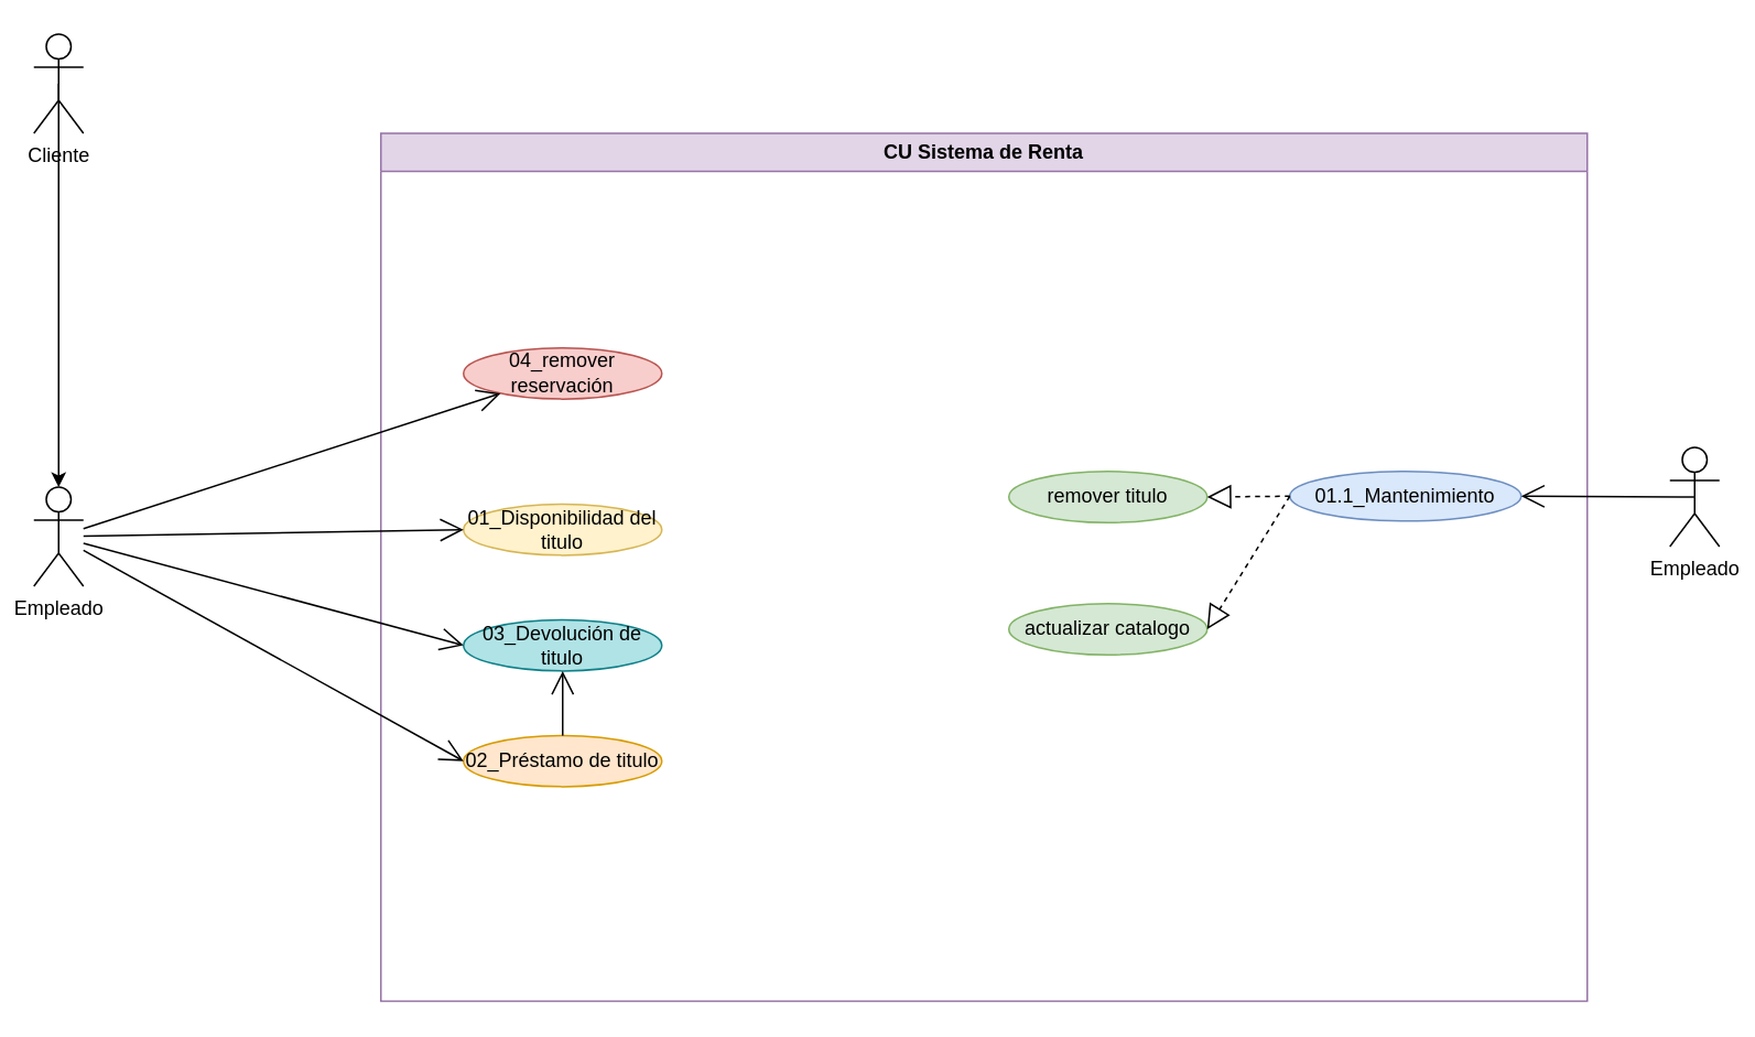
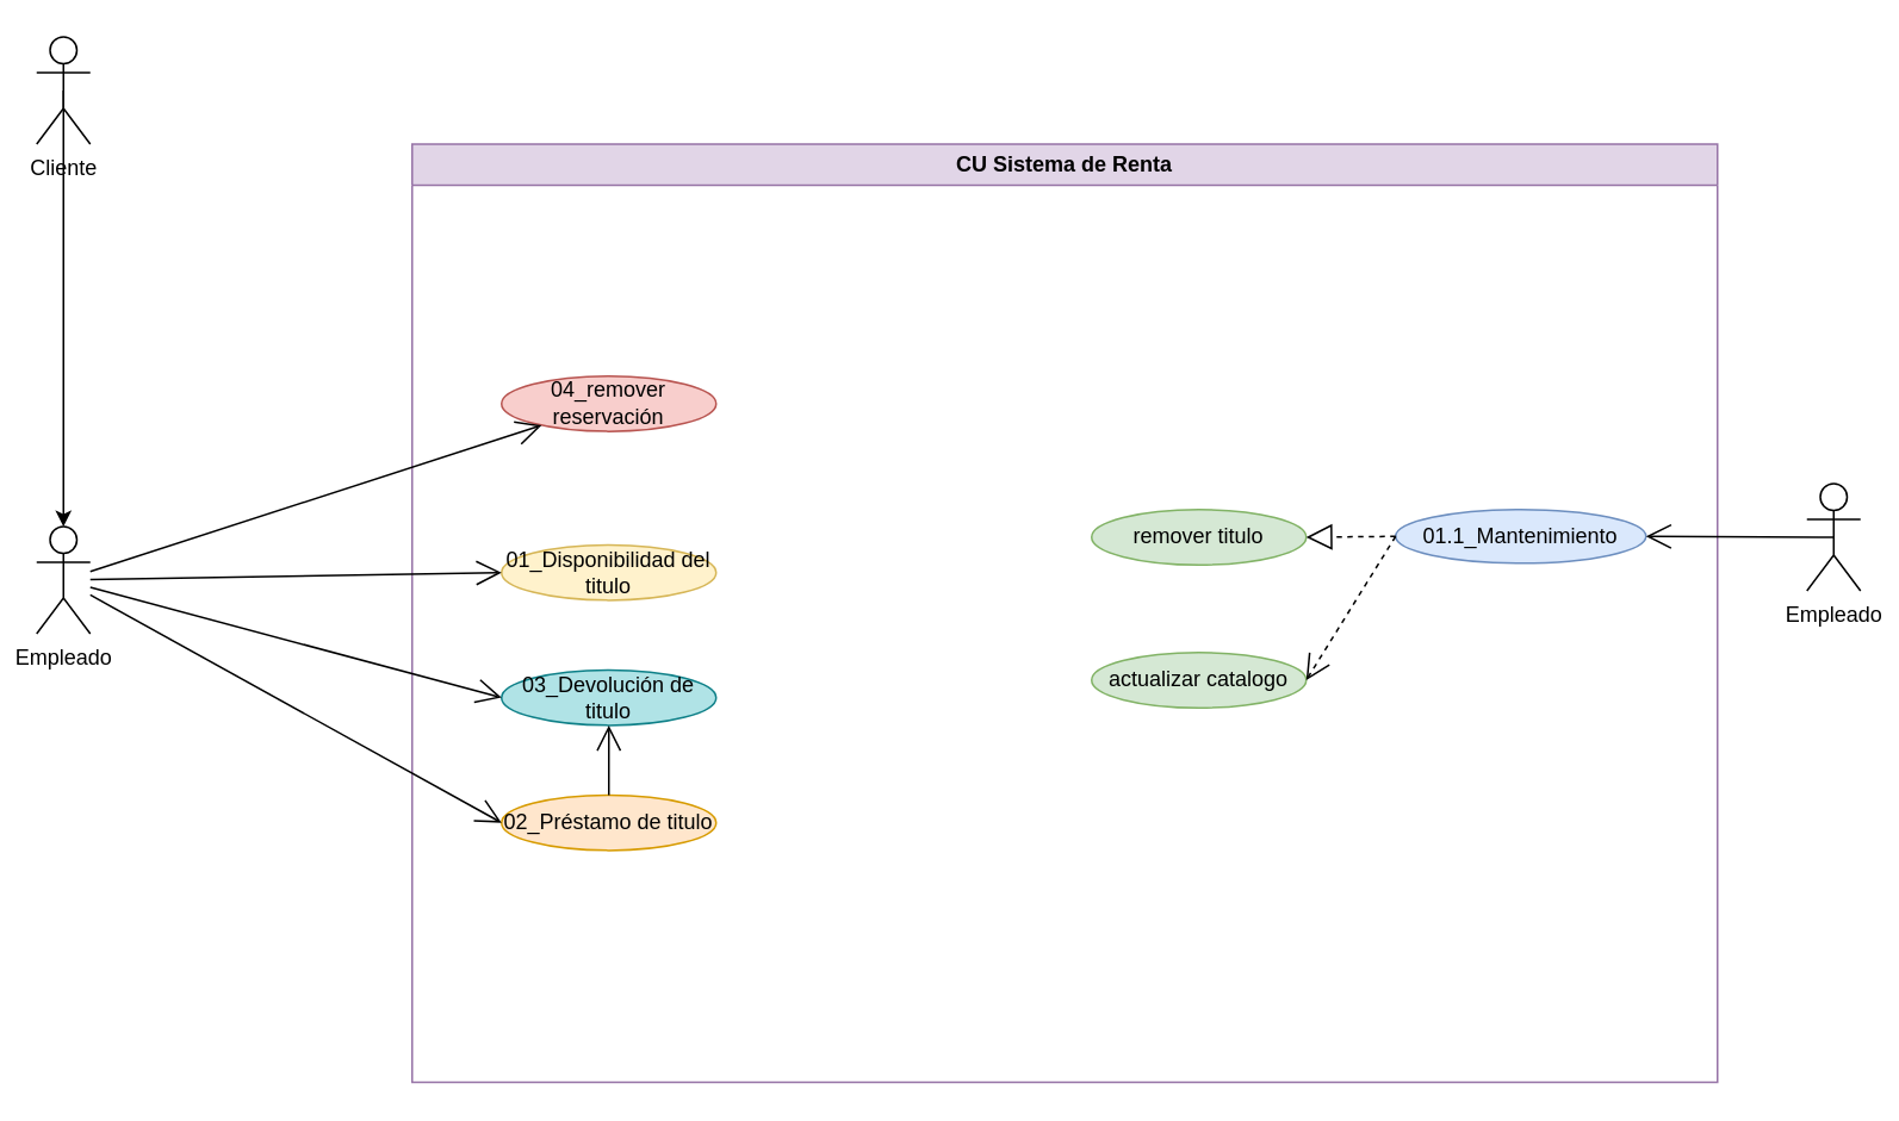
- <mxCell id="8" value="" style="endArrow=block;dashed=1;endFill=0;endSize=12;html=1;rounded=0;entryX=1;entryY=0.5;entryDx=0;entryDy=0;exitX=0;exitY=0.5;exitDx=0;exitDy=0;" edge="1" parent="4" source="7" target="5"><mxGeometry width="160" relative="1" as="geometry"><mxPoint x="180" y="264.5" as="sourcePoint" /><mxPoint x="340" y="264.5" as="targetPoint" /></mxGeometry></mxCell>
+ <mxCell id="8" value="" style="endArrow=open;dashed=1;endFill=0;endSize=12;html=1;rounded=0;entryX=1;entryY=0.5;entryDx=0;entryDy=0;exitX=0;exitY=0.5;exitDx=0;exitDy=0;" edge="1" parent="4" source="7" target="5"><mxGeometry width="160" relative="1" as="geometry"><mxPoint x="180" y="264.5" as="sourcePoint" /><mxPoint x="340" y="264.5" as="targetPoint" /></mxGeometry></mxCell>
